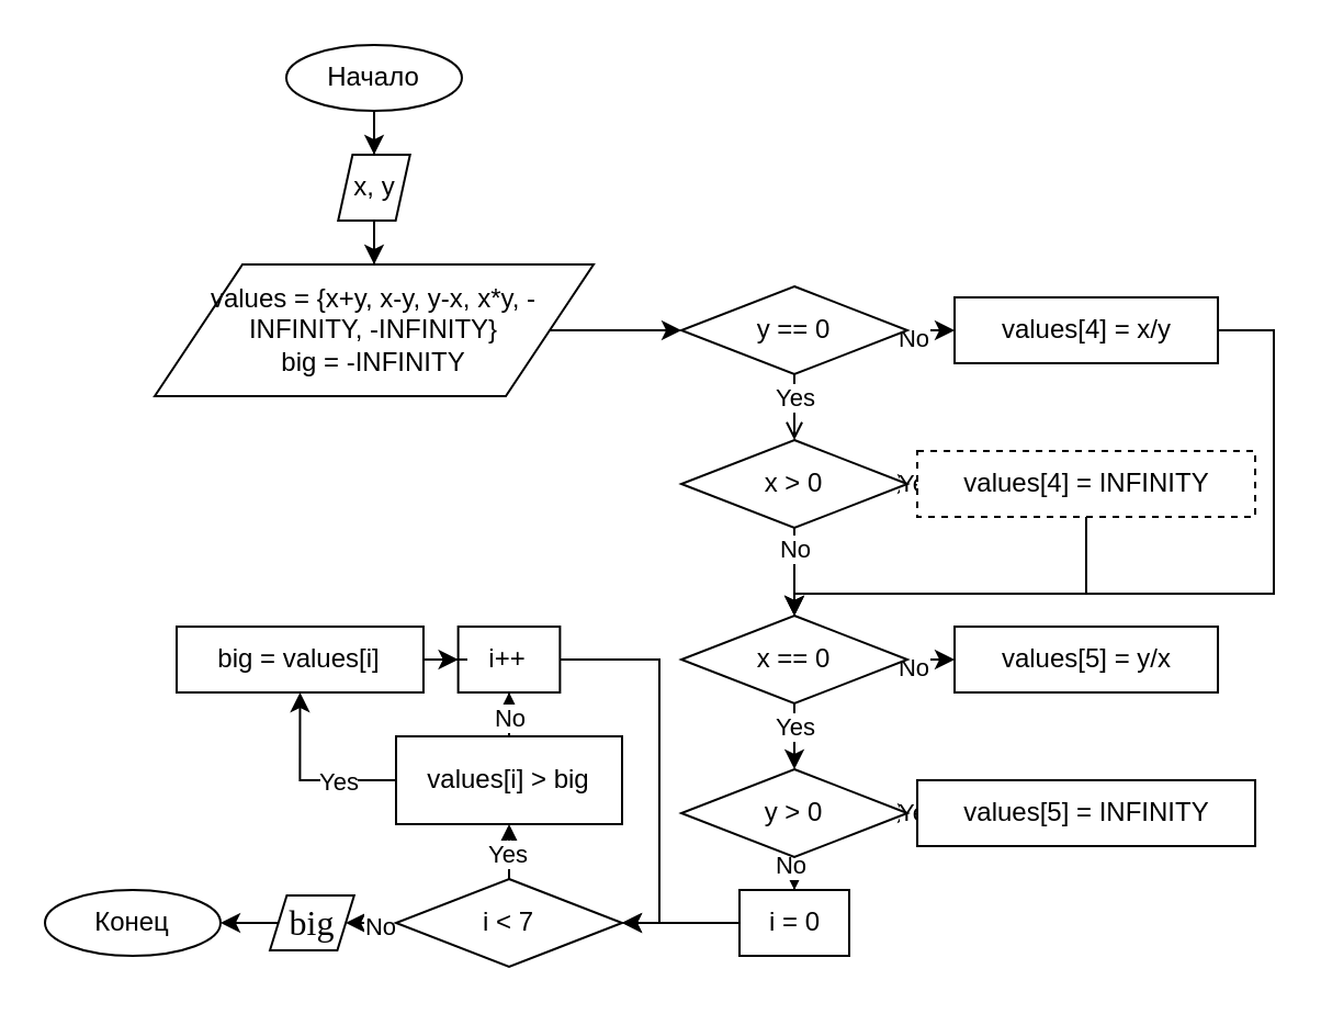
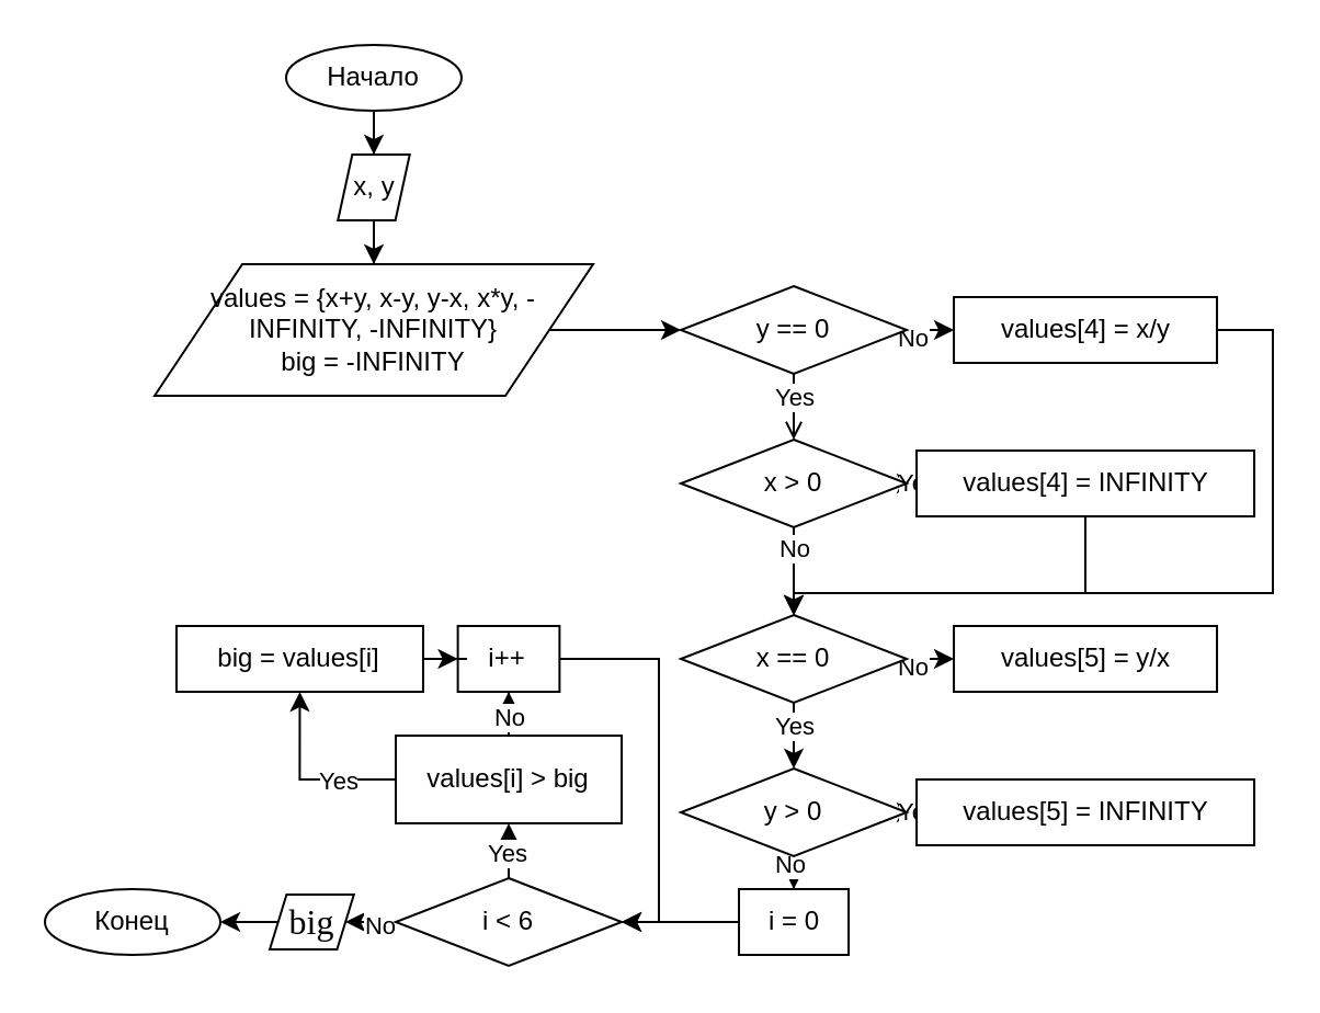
- <mxCell id="19" value="values[4] = INFINITY" style="rounded=0;whiteSpace=wrap;html=1;fontFamily=Helvetica;fontSize=12;fontColor=#000000;align=center;strokeColor=#000000;fillColor=#ffffff;dashed=1;" vertex="1" parent="1"><mxGeometry x="417.52" y="205" width="154" height="30" as="geometry" /></mxCell>
+ <mxCell id="19" value="values[4] = INFINITY" style="rounded=0;whiteSpace=wrap;html=1;fontFamily=Helvetica;fontSize=12;fontColor=#000000;align=center;strokeColor=#000000;fillColor=#ffffff;" vertex="1" parent="1"><mxGeometry x="417.52" y="205" width="154" height="30" as="geometry" /></mxCell>
- <mxCell id="38" value="i &amp;lt; 7" style="rhombus;whiteSpace=wrap;html=1;" vertex="1" parent="1"><mxGeometry x="180" y="400" width="103" height="40" as="geometry" /></mxCell>
+ <mxCell id="38" value="i &amp;lt; 6" style="rhombus;whiteSpace=wrap;html=1;" vertex="1" parent="1"><mxGeometry x="180" y="400" width="103" height="40" as="geometry" /></mxCell>
